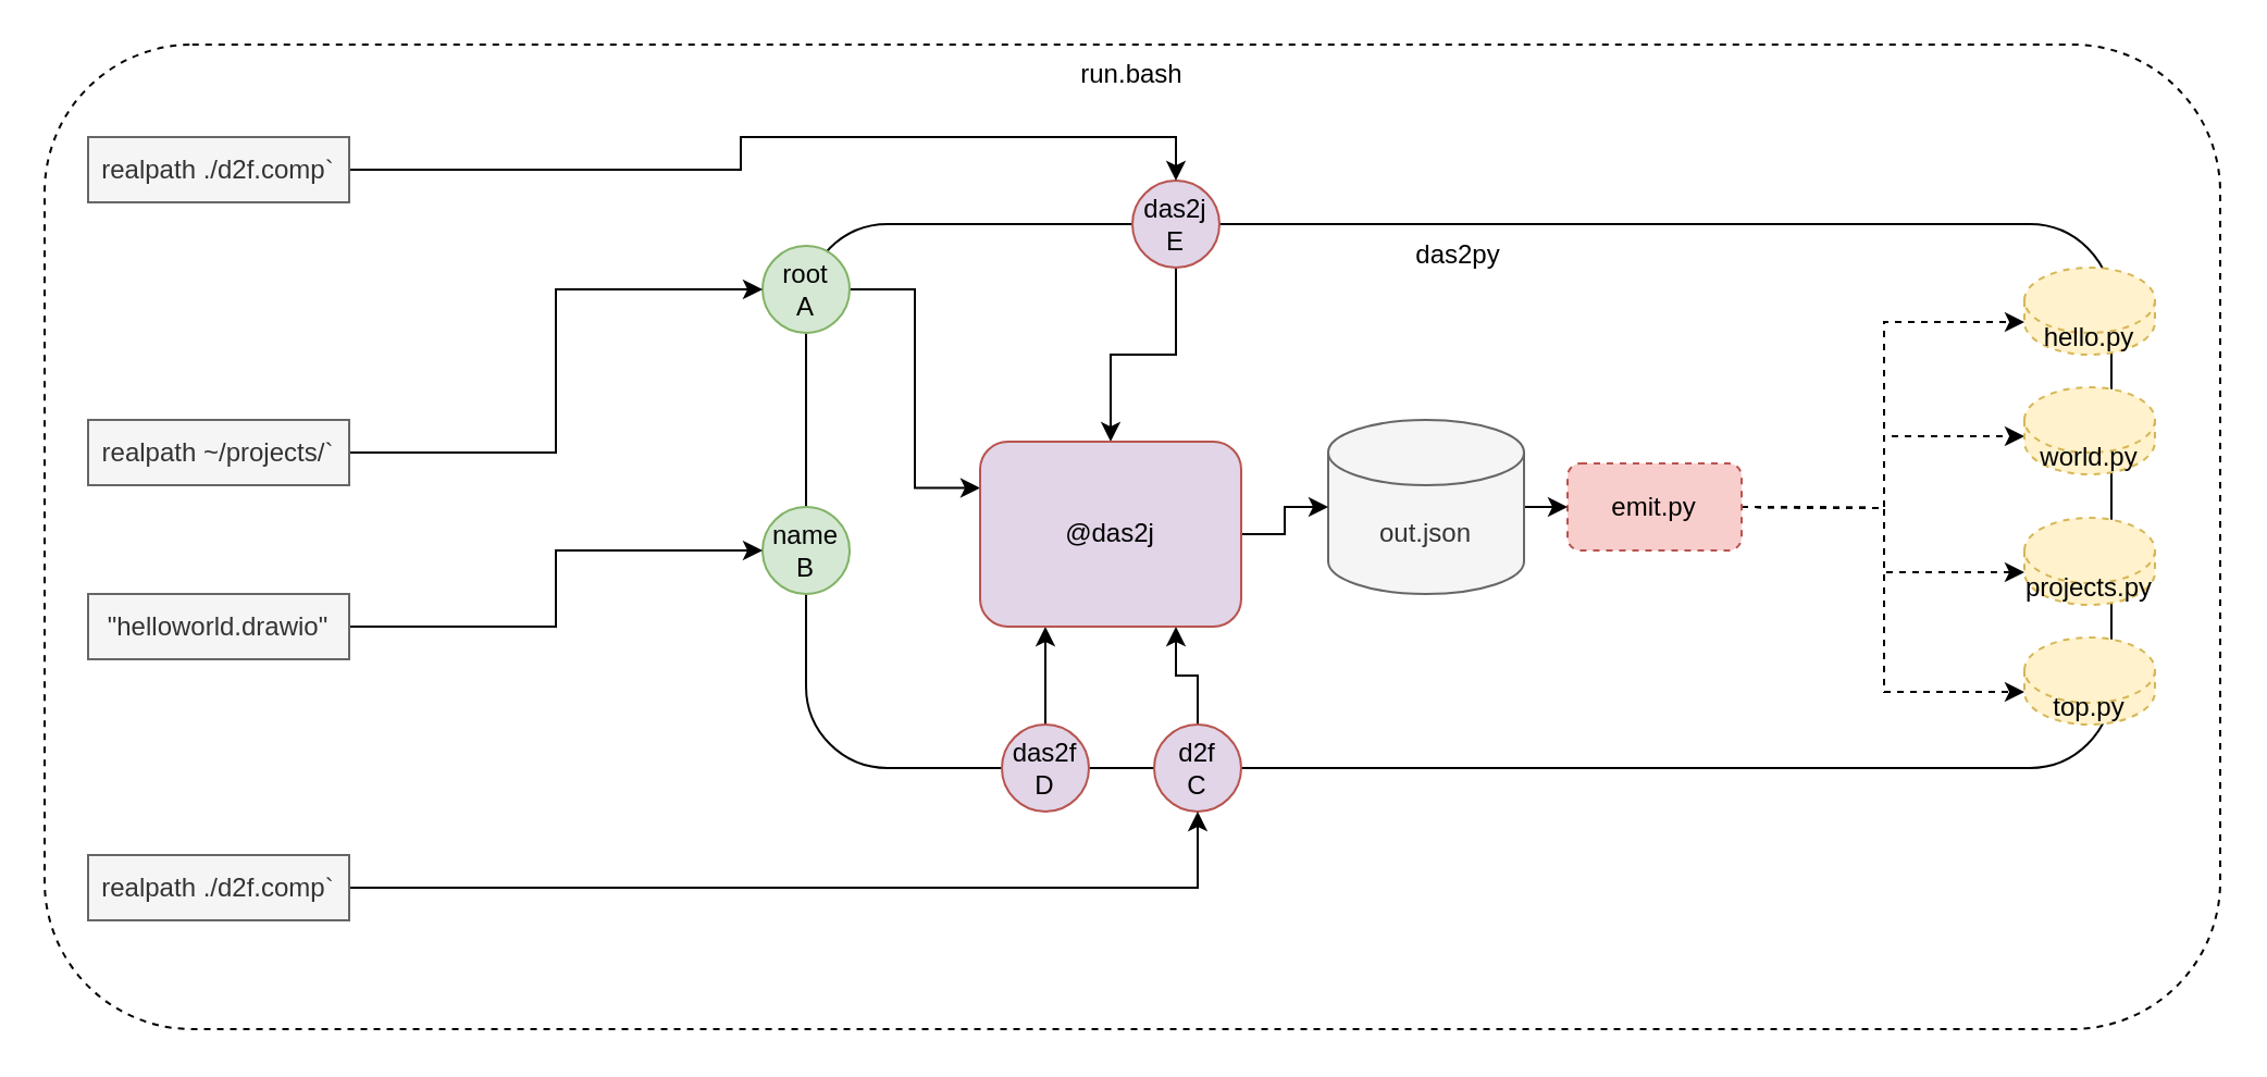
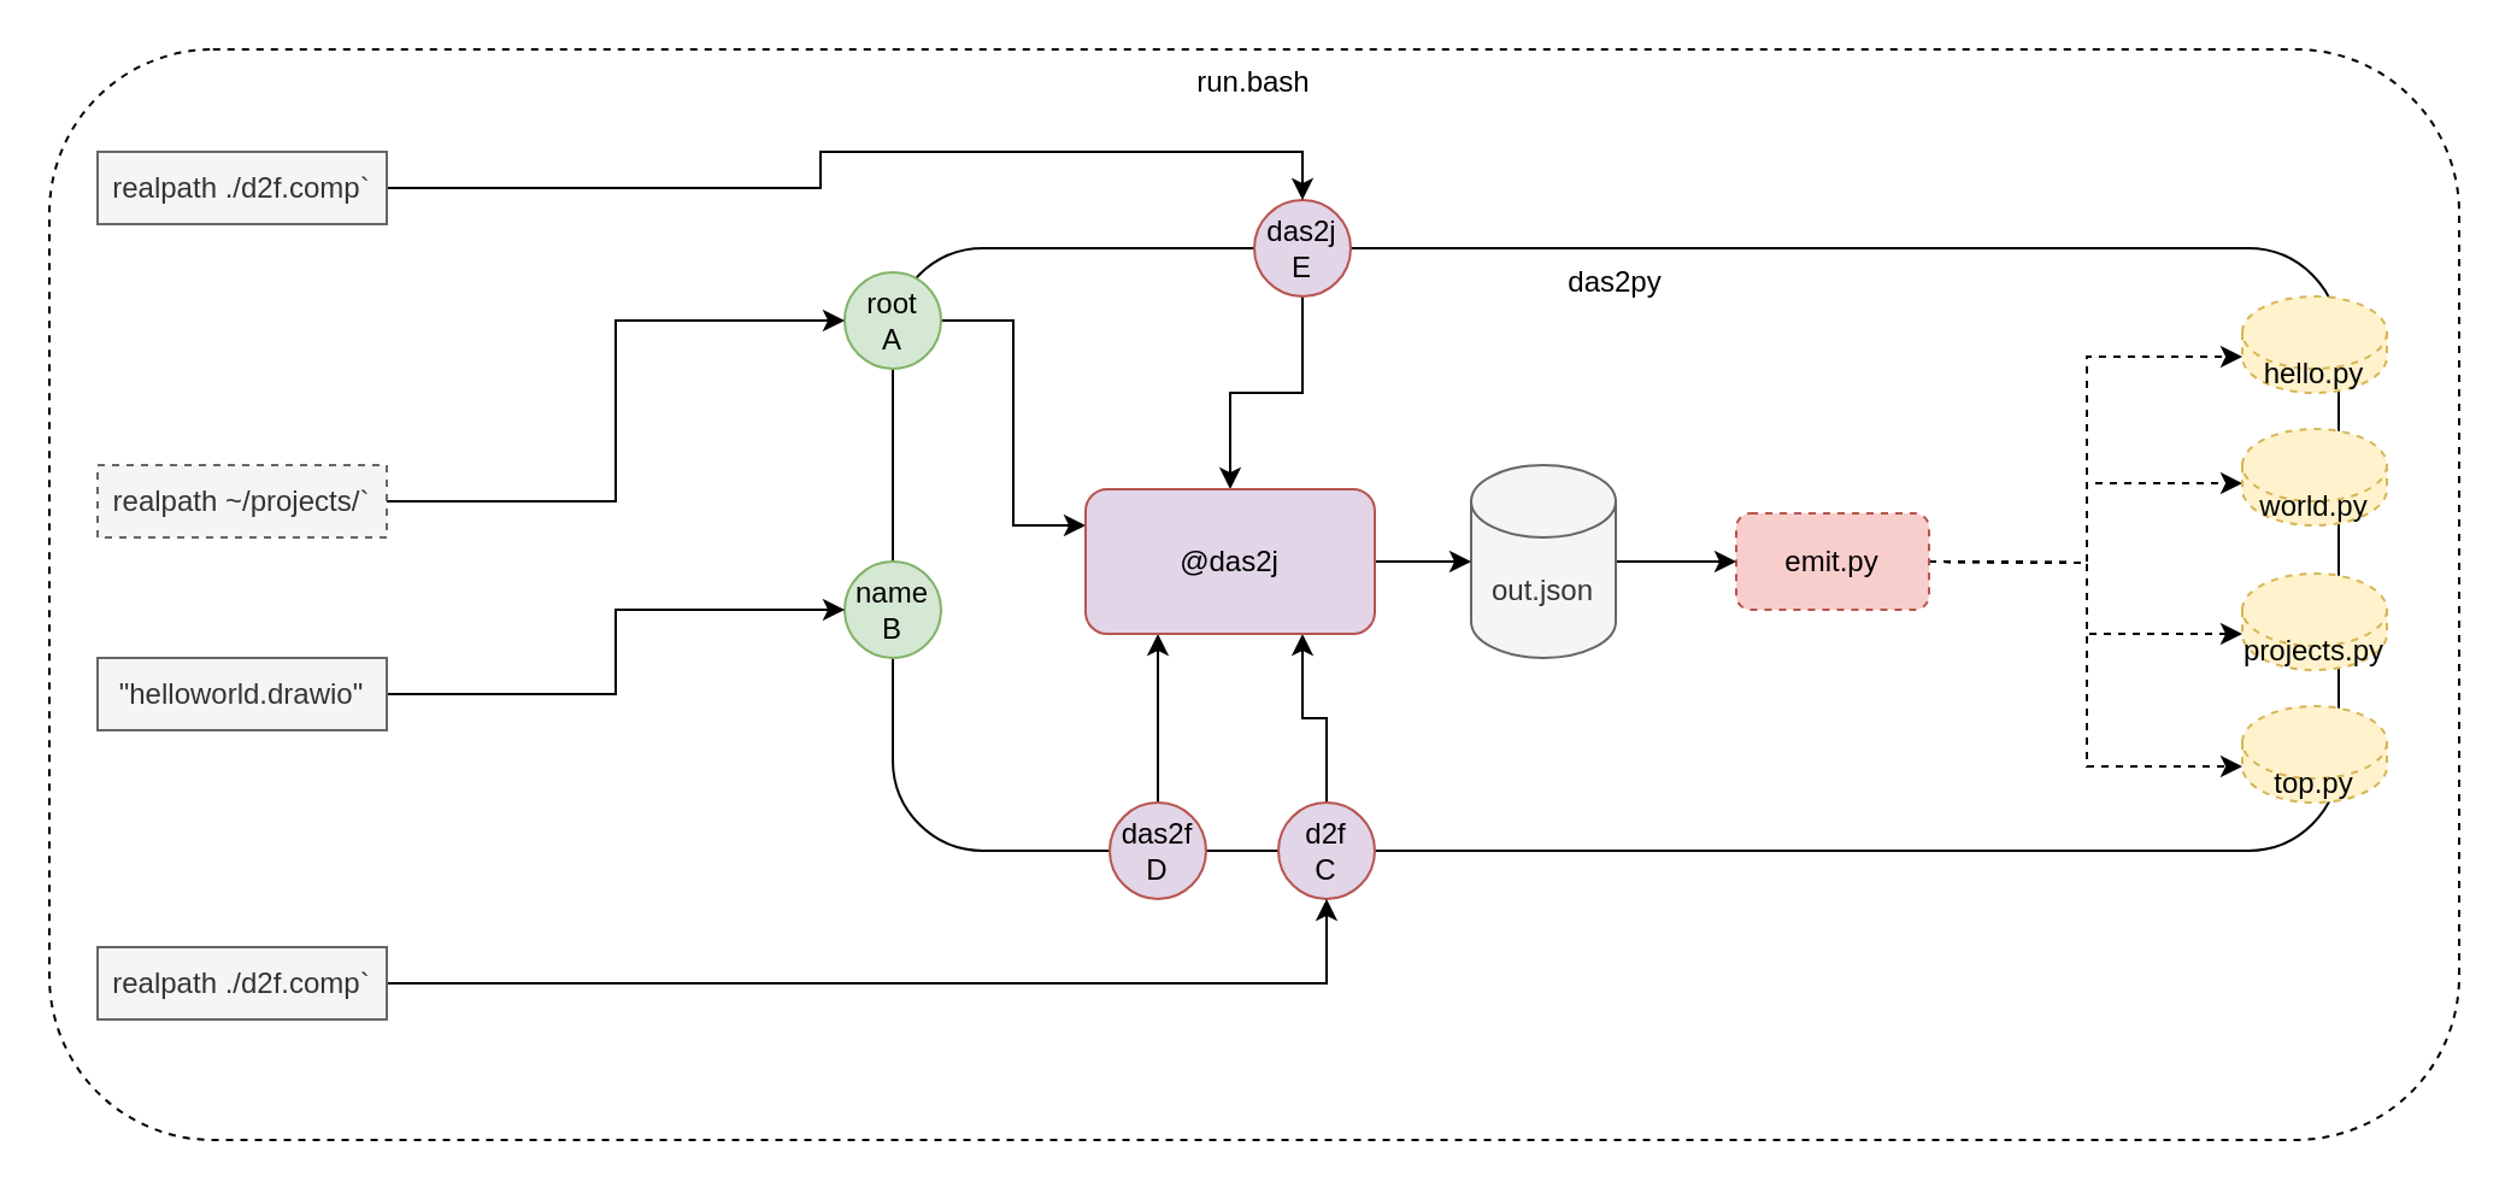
- <mxCell id="23" value="realpath ~/projects/`" style="rounded=0;whiteSpace=wrap;html=1;fillColor=#f5f5f5;strokeColor=#666666;fontColor=#333333;" vertex="1" parent="1"><mxGeometry x="40" y="192.5" width="120" height="30" as="geometry" /></mxCell>
+ <mxCell id="23" value="realpath ~/projects/`" style="rounded=0;whiteSpace=wrap;html=1;fillColor=#f5f5f5;strokeColor=#666666;fontColor=#333333;dashed=1;" vertex="1" parent="1"><mxGeometry x="40" y="192.5" width="120" height="30" as="geometry" /></mxCell>
- <mxCell id="31" value="out.json" style="shape=cylinder3;whiteSpace=wrap;html=1;boundedLbl=1;backgroundOutline=1;size=15;fillColor=#f5f5f5;strokeColor=#666666;fontColor=#333333;" vertex="1" parent="1"><mxGeometry x="610" y="192.5" width="90" height="80" as="geometry" /></mxCell>
+ <mxCell id="31" value="out.json" style="shape=cylinder3;whiteSpace=wrap;html=1;boundedLbl=1;backgroundOutline=1;size=15;fillColor=#f5f5f5;strokeColor=#666666;fontColor=#333333;" vertex="1" parent="1"><mxGeometry x="610" y="192.5" width="60" height="80" as="geometry" /></mxCell>
- <mxCell id="33" value="@das2j" style="rounded=1;whiteSpace=wrap;html=1;fillColor=#e1d5e7;strokeColor=#b85450;" vertex="1" parent="1"><mxGeometry x="450" y="202.5" width="120" height="85" as="geometry" /></mxCell>
+ <mxCell id="33" value="@das2j" style="rounded=1;whiteSpace=wrap;html=1;fillColor=#e1d5e7;strokeColor=#b85450;" vertex="1" parent="1"><mxGeometry x="450" y="202.5" width="120" height="60" as="geometry" /></mxCell>
